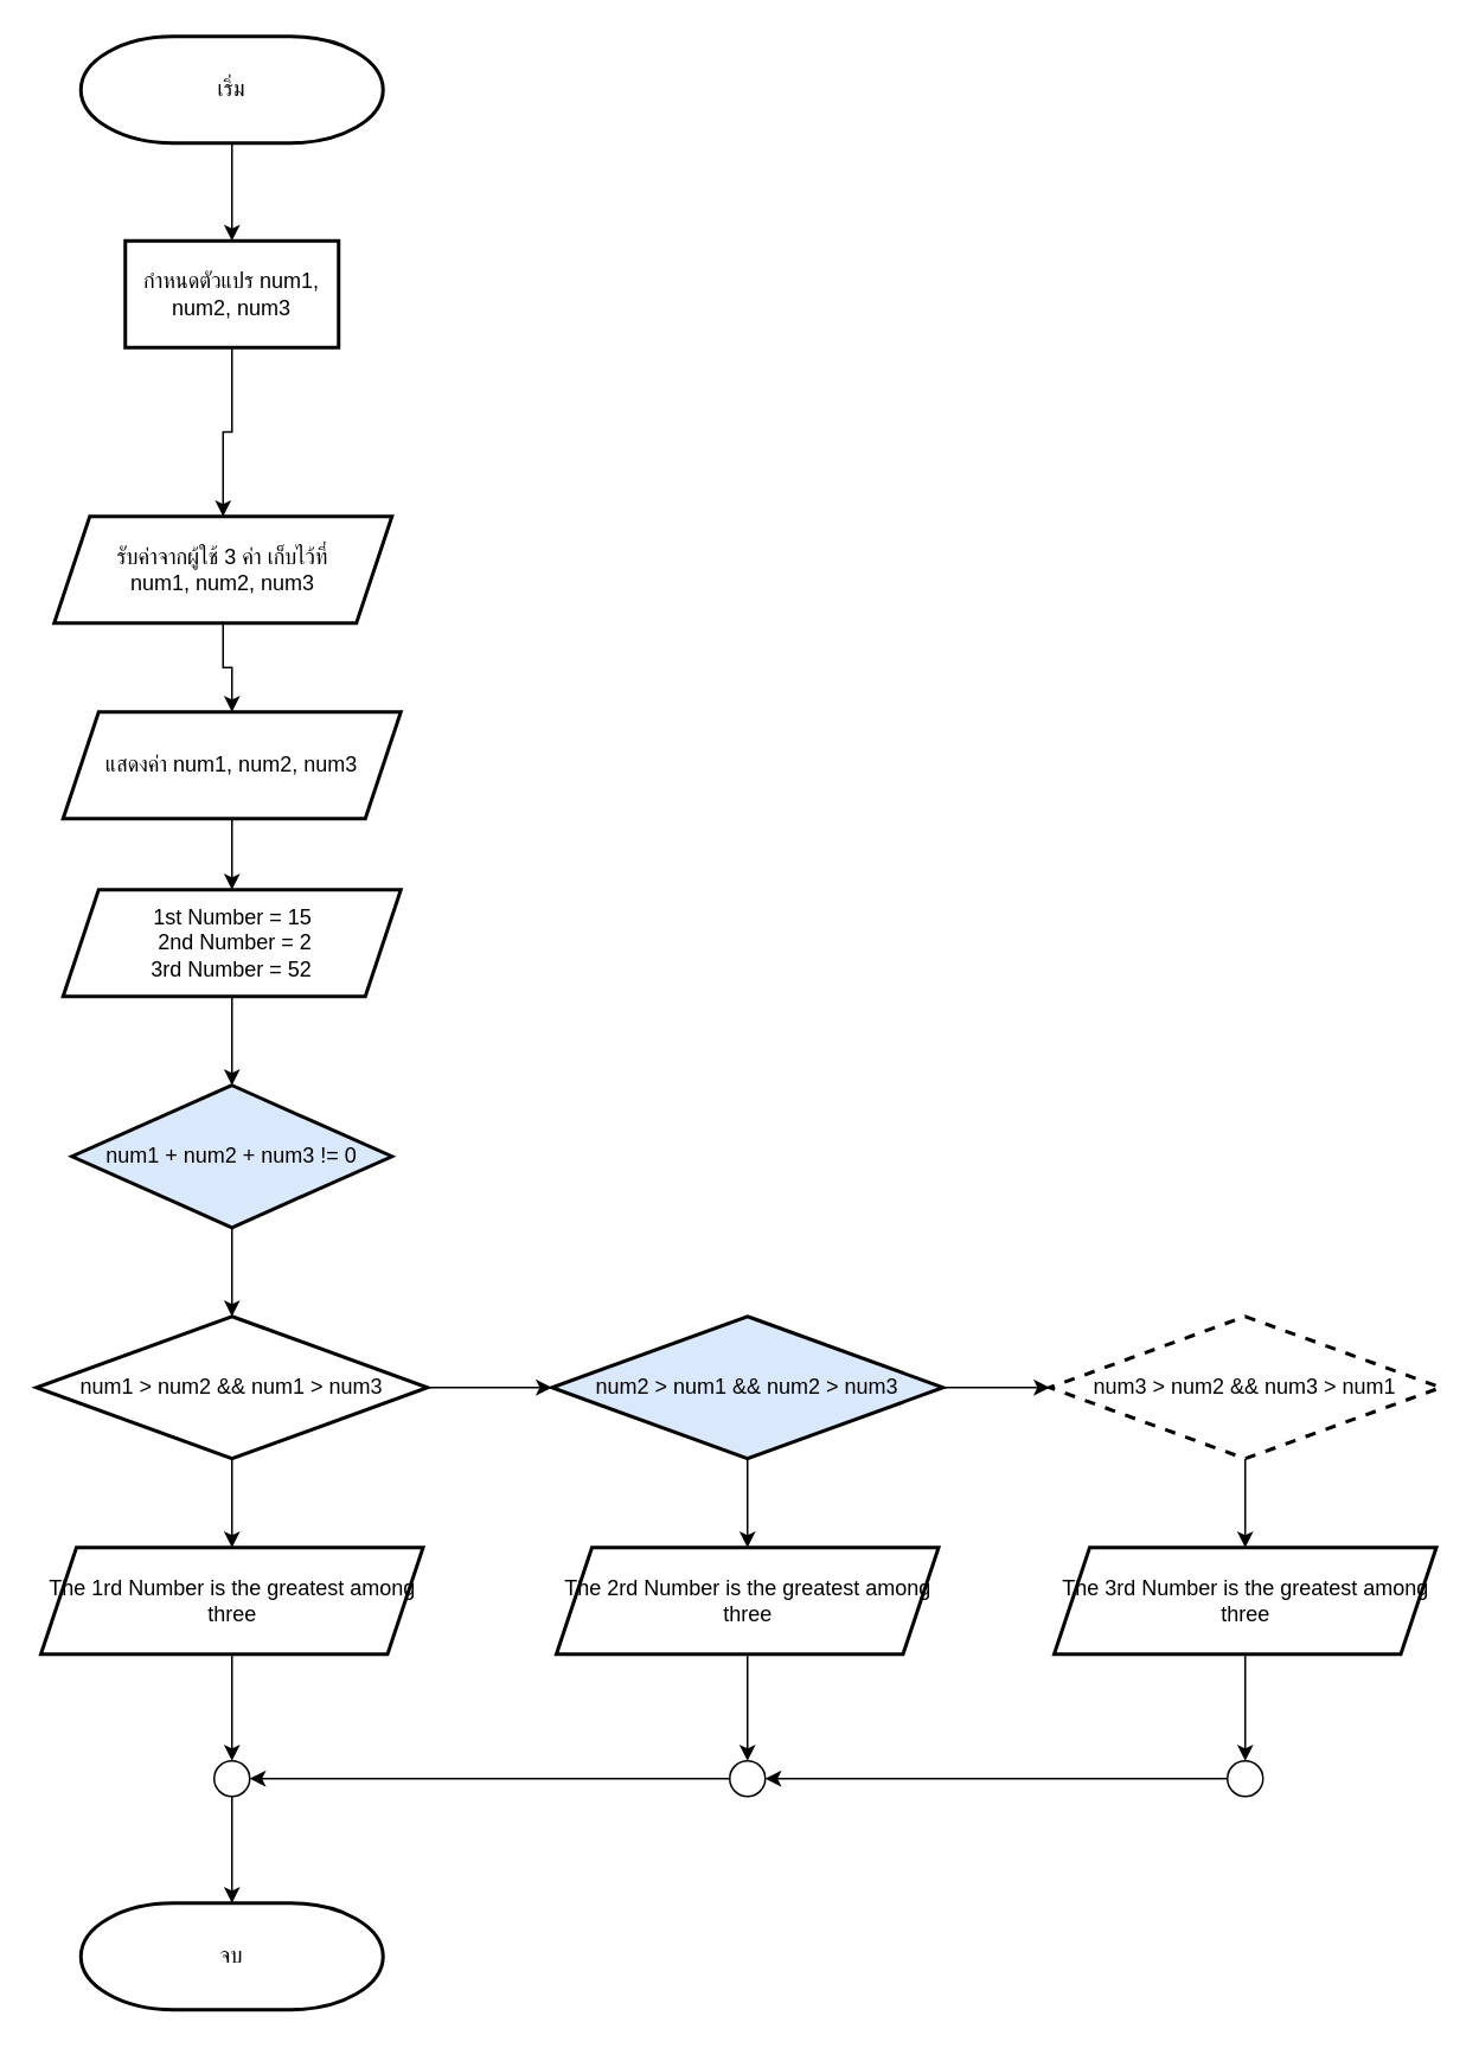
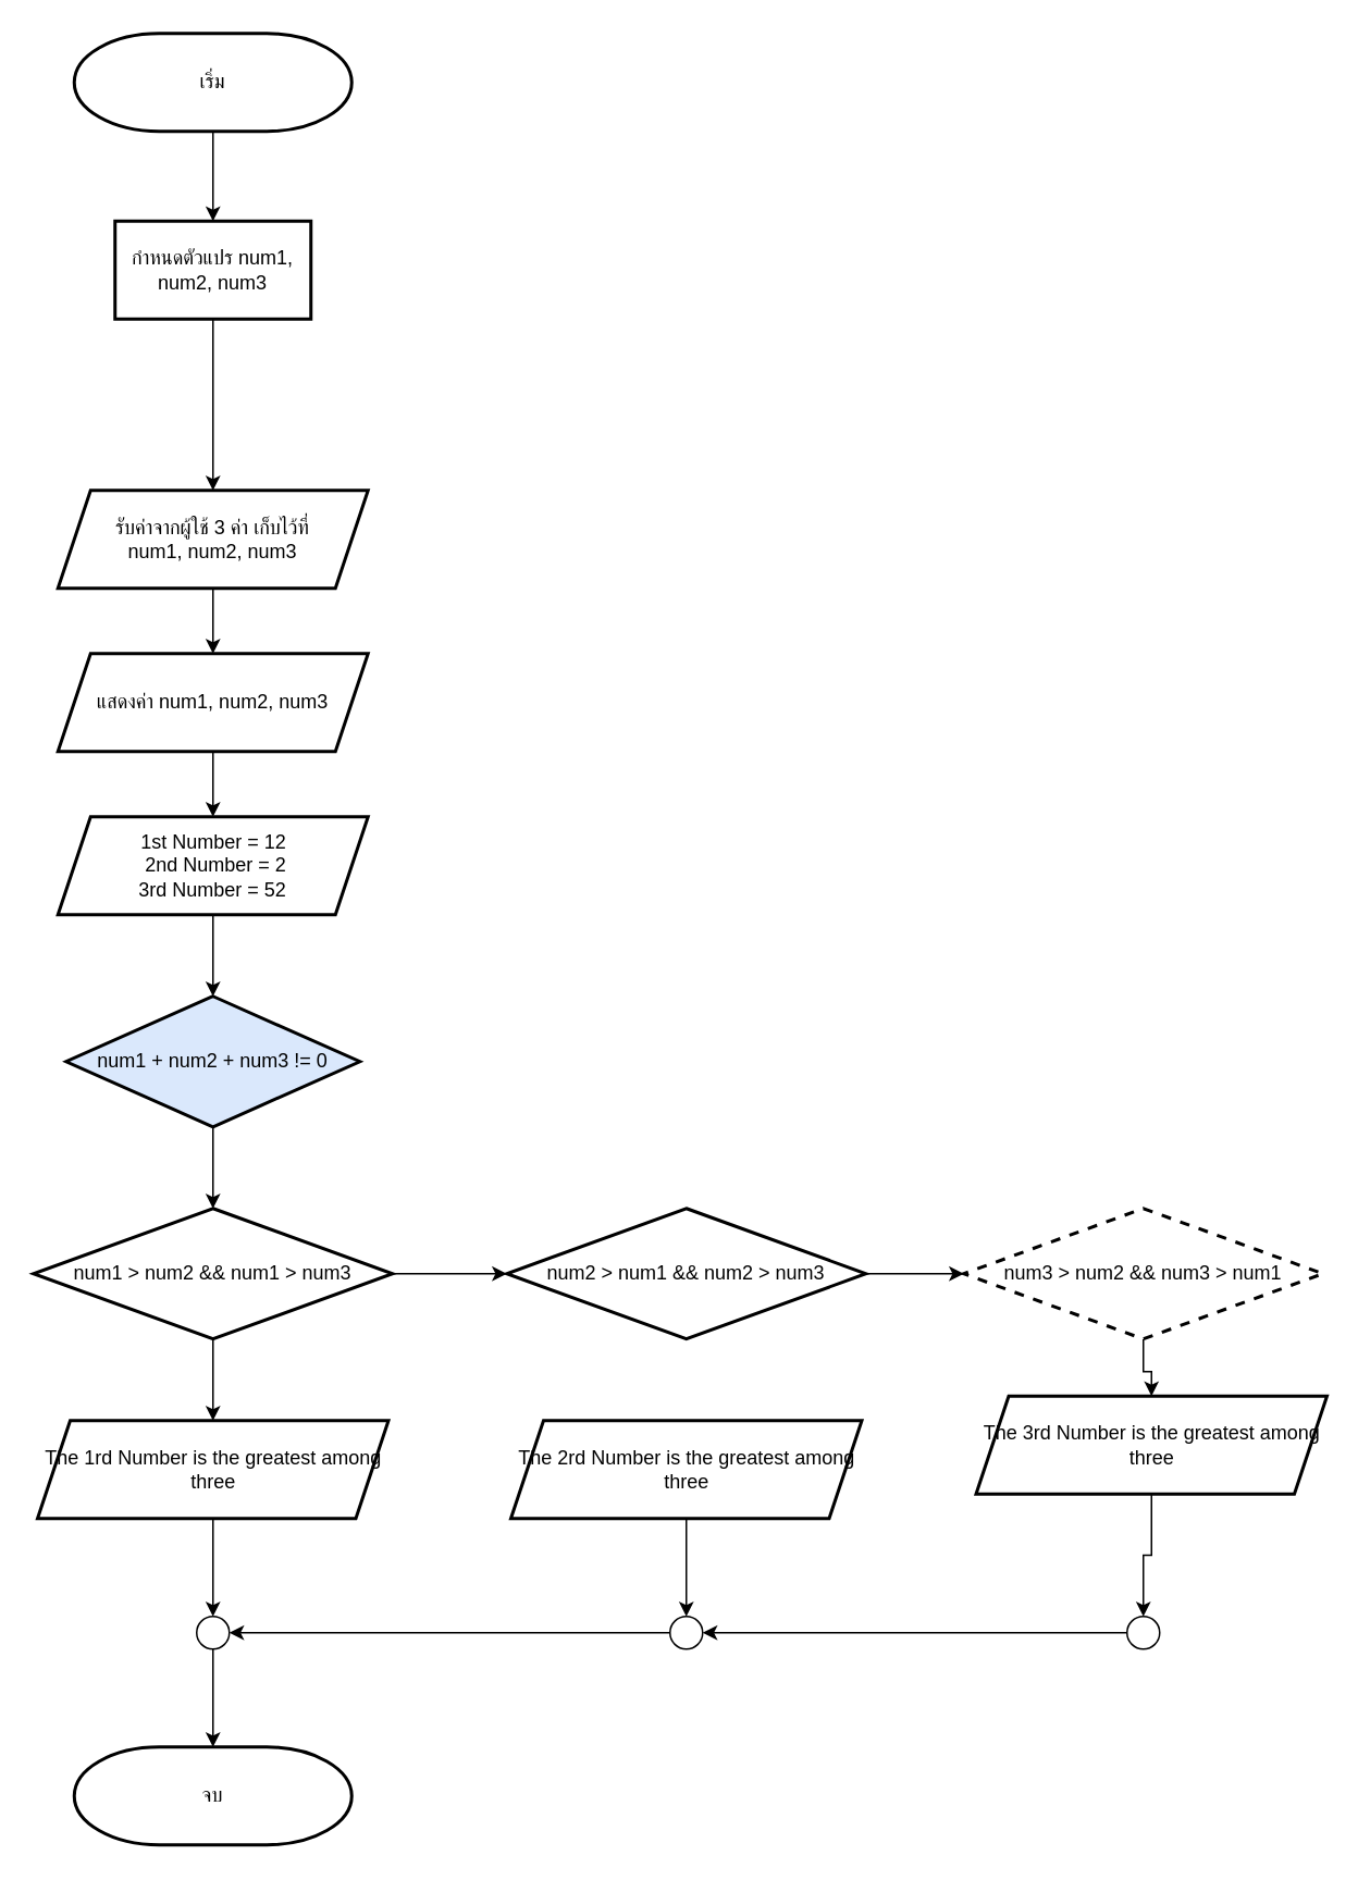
- <mxCell id="7" value="รับค่าจากผู้ใช้ 3 ค่า เก็บไว้ที่&lt;div&gt;num1, num2, num3&lt;br&gt;&lt;/div&gt;" style="shape=parallelogram;perimeter=parallelogramPerimeter;whiteSpace=wrap;html=1;fixedSize=1;strokeWidth=2;" parent="1" vertex="1"><mxGeometry x="30" y="290" width="190" height="60" as="geometry" /></mxCell>
+ <mxCell id="7" value="รับค่าจากผู้ใช้ 3 ค่า เก็บไว้ที่&lt;div&gt;num1, num2, num3&lt;br&gt;&lt;/div&gt;" style="shape=parallelogram;perimeter=parallelogramPerimeter;whiteSpace=wrap;html=1;fixedSize=1;strokeWidth=2;" parent="1" vertex="1"><mxGeometry x="35" y="300" width="190" height="60" as="geometry" /></mxCell>
- <mxCell id="14" value="&lt;div style=&quot;&quot;&gt;&lt;div style=&quot;text-align: right;&quot;&gt;&lt;span style=&quot;background-color: initial;&quot;&gt;1st Number = 15&lt;/span&gt;&lt;/div&gt;&lt;div style=&quot;text-align: right;&quot;&gt;&lt;span style=&quot;background-color: initial;&quot;&gt;2nd Number = 2&lt;/span&gt;&lt;/div&gt;&lt;span style=&quot;background-color: initial;&quot;&gt;&lt;div style=&quot;text-align: right;&quot;&gt;&lt;span style=&quot;background-color: initial;&quot;&gt;3rd Number = 52&lt;/span&gt;&lt;/div&gt;&lt;/span&gt;&lt;/div&gt;" style="shape=parallelogram;perimeter=parallelogramPerimeter;whiteSpace=wrap;html=1;fixedSize=1;strokeWidth=2;align=center;" vertex="1" parent="1"><mxGeometry x="35" y="500" width="190" height="60" as="geometry" /></mxCell>
+ <mxCell id="14" value="&lt;div style=&quot;&quot;&gt;&lt;div style=&quot;text-align: right;&quot;&gt;&lt;span style=&quot;background-color: initial;&quot;&gt;1st Number = 12&lt;/span&gt;&lt;/div&gt;&lt;div style=&quot;text-align: right;&quot;&gt;&lt;span style=&quot;background-color: initial;&quot;&gt;2nd Number = 2&lt;/span&gt;&lt;/div&gt;&lt;span style=&quot;background-color: initial;&quot;&gt;&lt;div style=&quot;text-align: right;&quot;&gt;&lt;span style=&quot;background-color: initial;&quot;&gt;3rd Number = 52&lt;/span&gt;&lt;/div&gt;&lt;/span&gt;&lt;/div&gt;" style="shape=parallelogram;perimeter=parallelogramPerimeter;whiteSpace=wrap;html=1;fixedSize=1;strokeWidth=2;align=center;" vertex="1" parent="1"><mxGeometry x="35" y="500" width="190" height="60" as="geometry" /></mxCell>
- <mxCell id="24" value="num2 &amp;gt; num1 &amp;amp;&amp;amp; num2 &amp;gt; num3" style="rhombus;whiteSpace=wrap;html=1;strokeWidth=2;fillColor=#dae8fc;" vertex="1" parent="1"><mxGeometry x="310" y="740" width="220" height="80" as="geometry" /></mxCell>
+ <mxCell id="24" value="num2 &amp;gt; num1 &amp;amp;&amp;amp; num2 &amp;gt; num3" style="rhombus;whiteSpace=wrap;html=1;strokeWidth=2;" vertex="1" parent="1"><mxGeometry x="310" y="740" width="220" height="80" as="geometry" /></mxCell>
- <mxCell id="22" value="" style="edgeStyle=orthogonalEdgeStyle;rounded=0;orthogonalLoop=1;jettySize=auto;html=1;" edge="1" parent="1" source="24" target="26"><mxGeometry relative="1" as="geometry" /></mxCell>
- <mxCell id="30" value="The 3rd Number is the greatest among three" style="shape=parallelogram;perimeter=parallelogramPerimeter;whiteSpace=wrap;html=1;fixedSize=1;strokeWidth=2;" vertex="1" parent="1"><mxGeometry x="592.5" y="870" width="215" height="60" as="geometry" /></mxCell>
+ <mxCell id="30" value="The 3rd Number is the greatest among three" style="shape=parallelogram;perimeter=parallelogramPerimeter;whiteSpace=wrap;html=1;fixedSize=1;strokeWidth=2;" vertex="1" parent="1"><mxGeometry x="597.5" y="855" width="215" height="60" as="geometry" /></mxCell>
